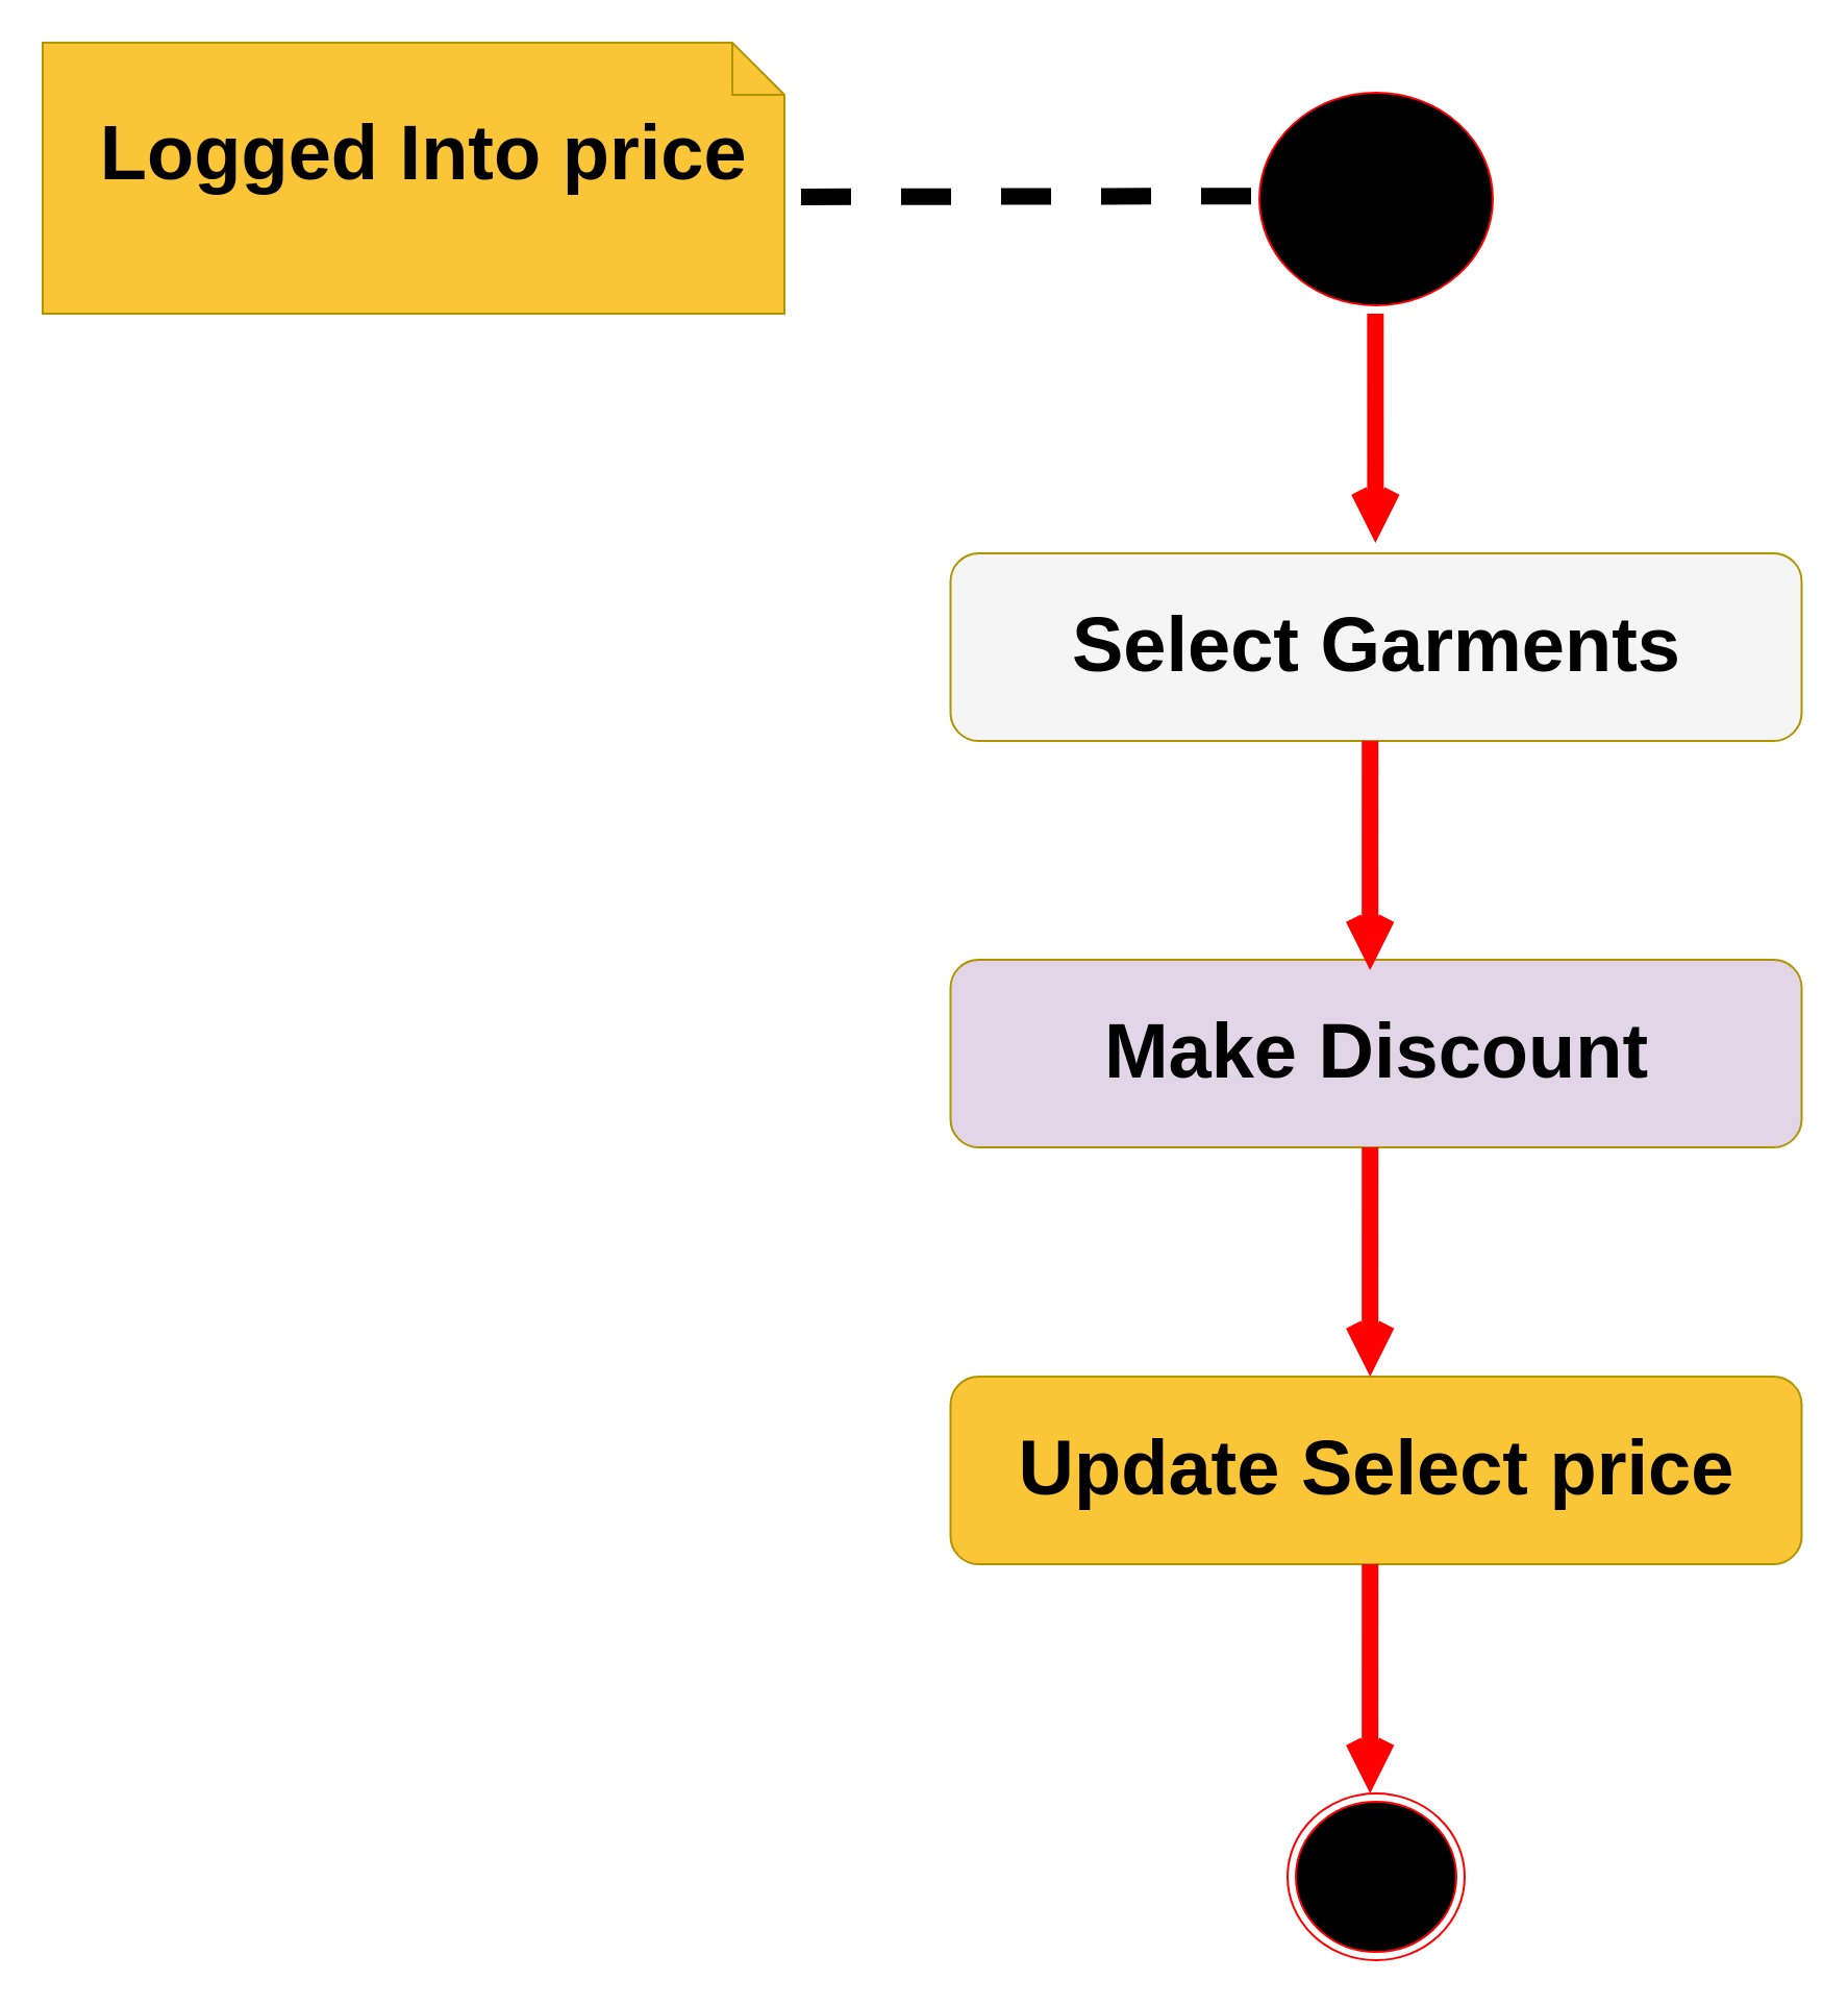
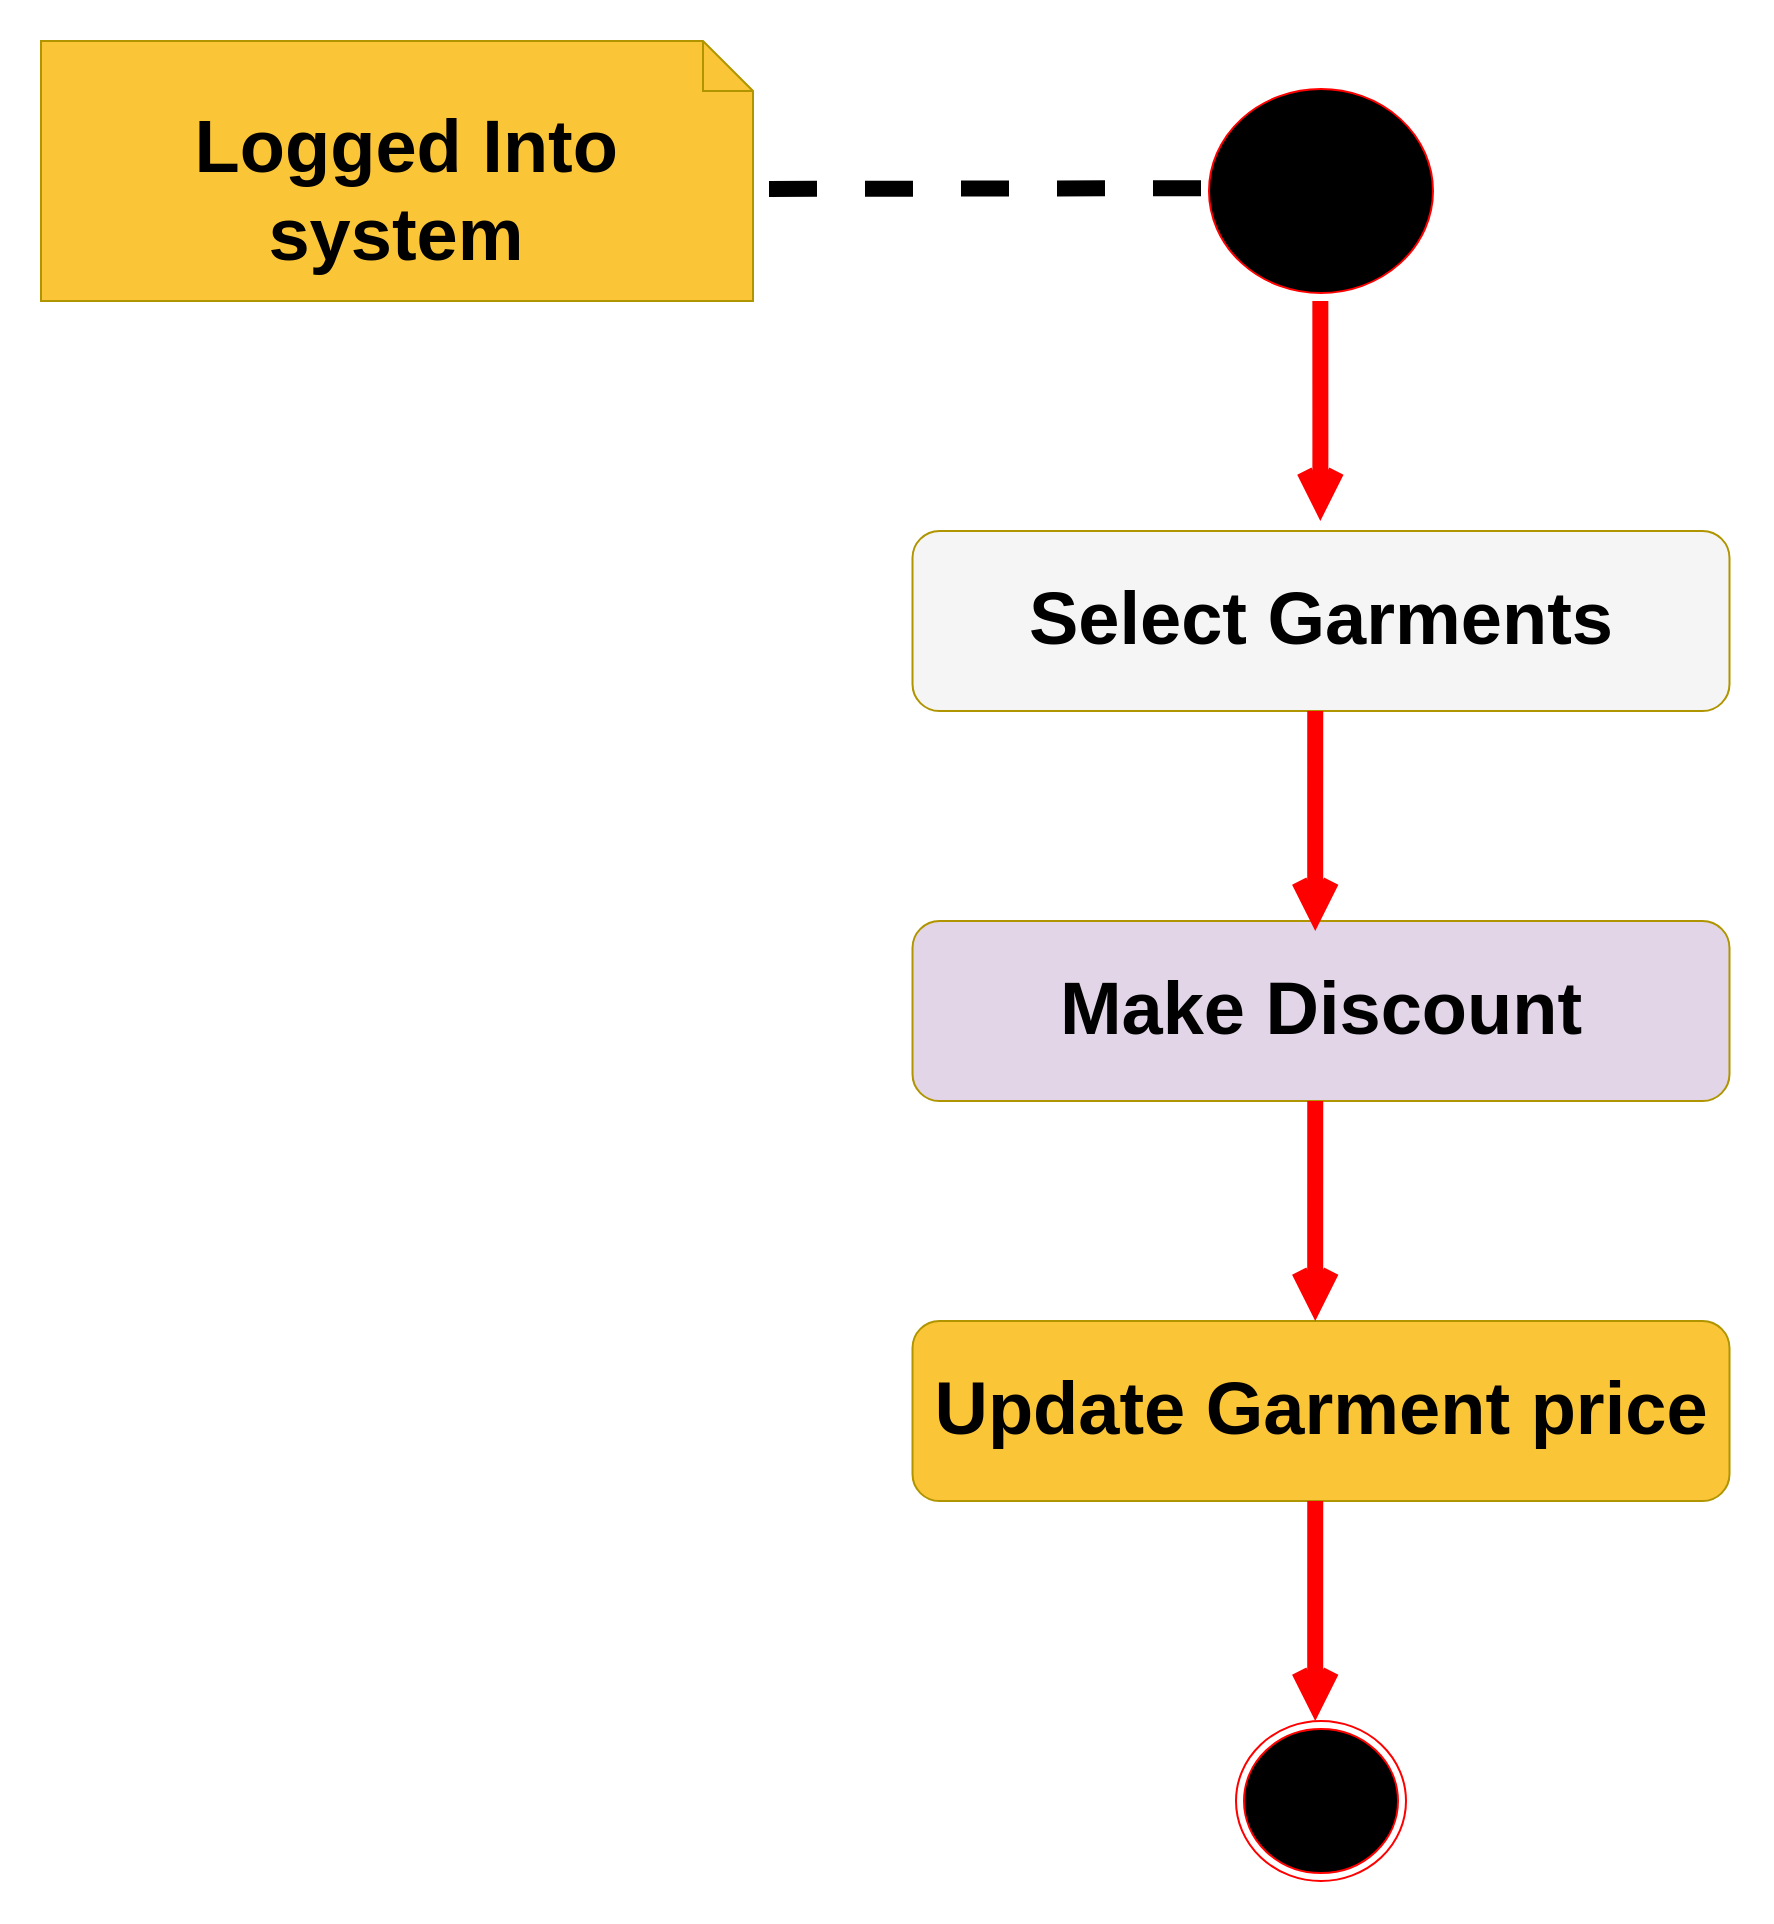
- <mxCell id="3" value="&lt;span style=&quot;font-size: 37px;&quot;&gt;&lt;b&gt;&amp;nbsp;Logged Into price&lt;/b&gt;&lt;/span&gt;" style="shape=note2;boundedLbl=1;whiteSpace=wrap;html=1;size=25;verticalAlign=top;align=center;strokeColor=#B09500;fillColor=#FBC538;fontColor=#000000;" parent="1" vertex="1"><mxGeometry x="20" y="20" width="356" height="130" as="geometry" /></mxCell>
+ <mxCell id="3" value="&lt;span style=&quot;font-size: 37px;&quot;&gt;&lt;b&gt;&amp;nbsp;Logged Into system&lt;/b&gt;&lt;/span&gt;" style="shape=note2;boundedLbl=1;whiteSpace=wrap;html=1;size=25;verticalAlign=top;align=center;strokeColor=#B09500;fillColor=#FBC538;fontColor=#000000;" parent="1" vertex="1"><mxGeometry x="20" y="20" width="356" height="130" as="geometry" /></mxCell>
- <mxCell id="8" value="&lt;b&gt;Update Select price&lt;/b&gt;" style="rounded=1;whiteSpace=wrap;html=1;strokeColor=#B09500;fontSize=37;fillColor=#FBC538;fontColor=#000000;" parent="1" vertex="1"><mxGeometry x="455.75" y="660" width="408.5" height="90" as="geometry" /></mxCell>
+ <mxCell id="8" value="&lt;b&gt;Update Garment price&lt;/b&gt;" style="rounded=1;whiteSpace=wrap;html=1;strokeColor=#B09500;fontSize=37;fillColor=#FBC538;fontColor=#000000;" parent="1" vertex="1"><mxGeometry x="455.75" y="660" width="408.5" height="90" as="geometry" /></mxCell>
